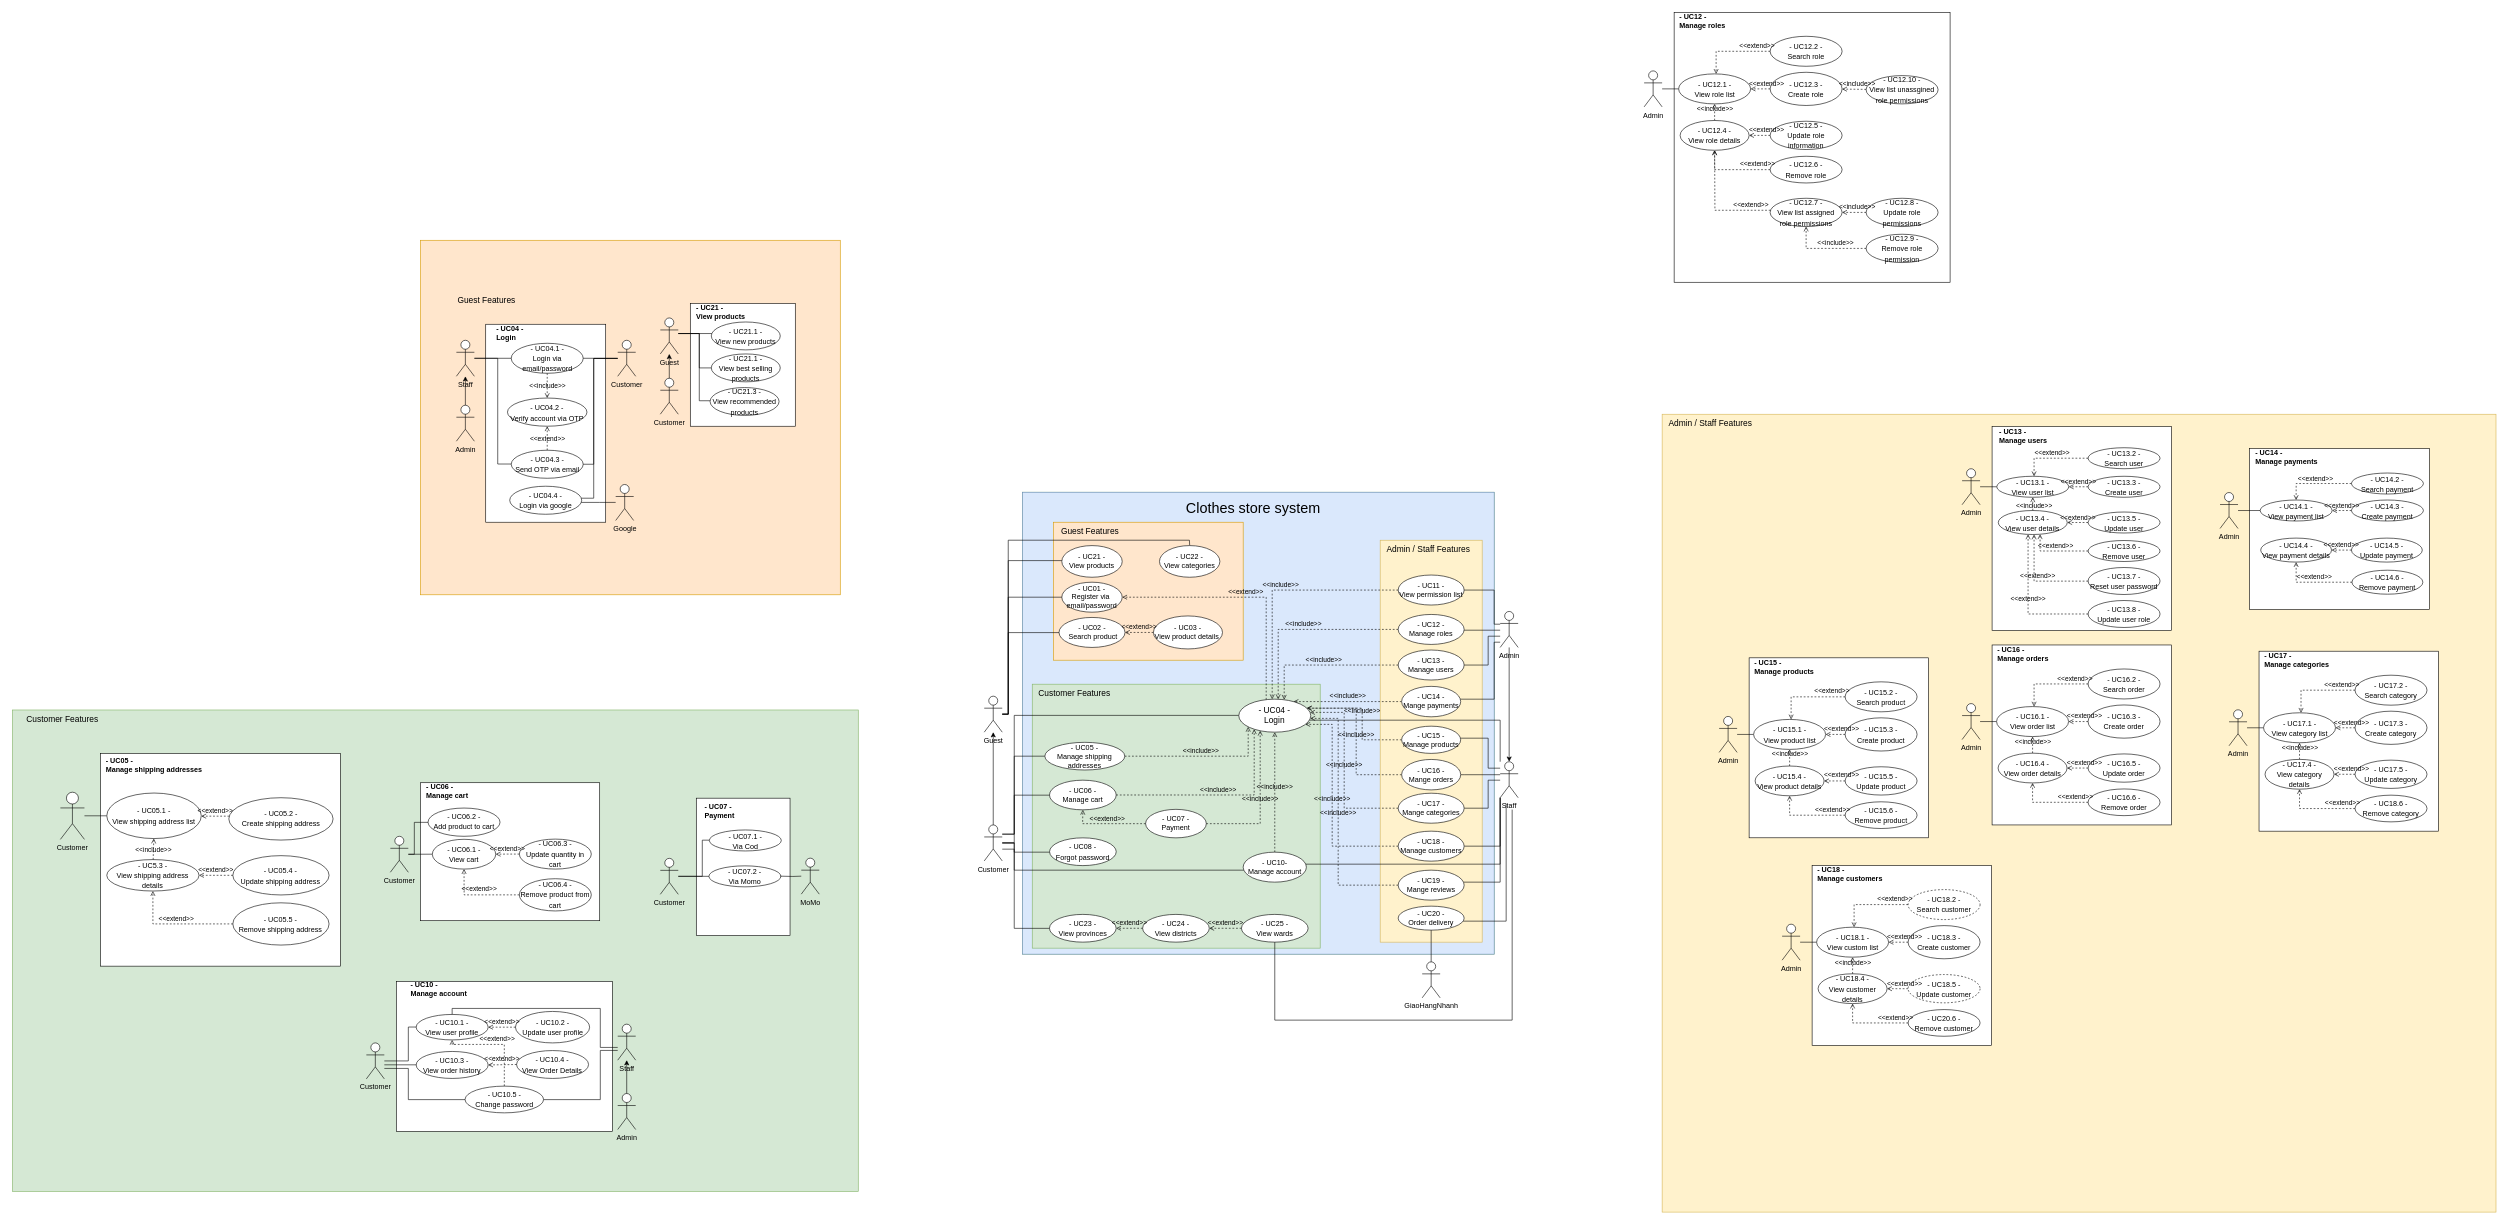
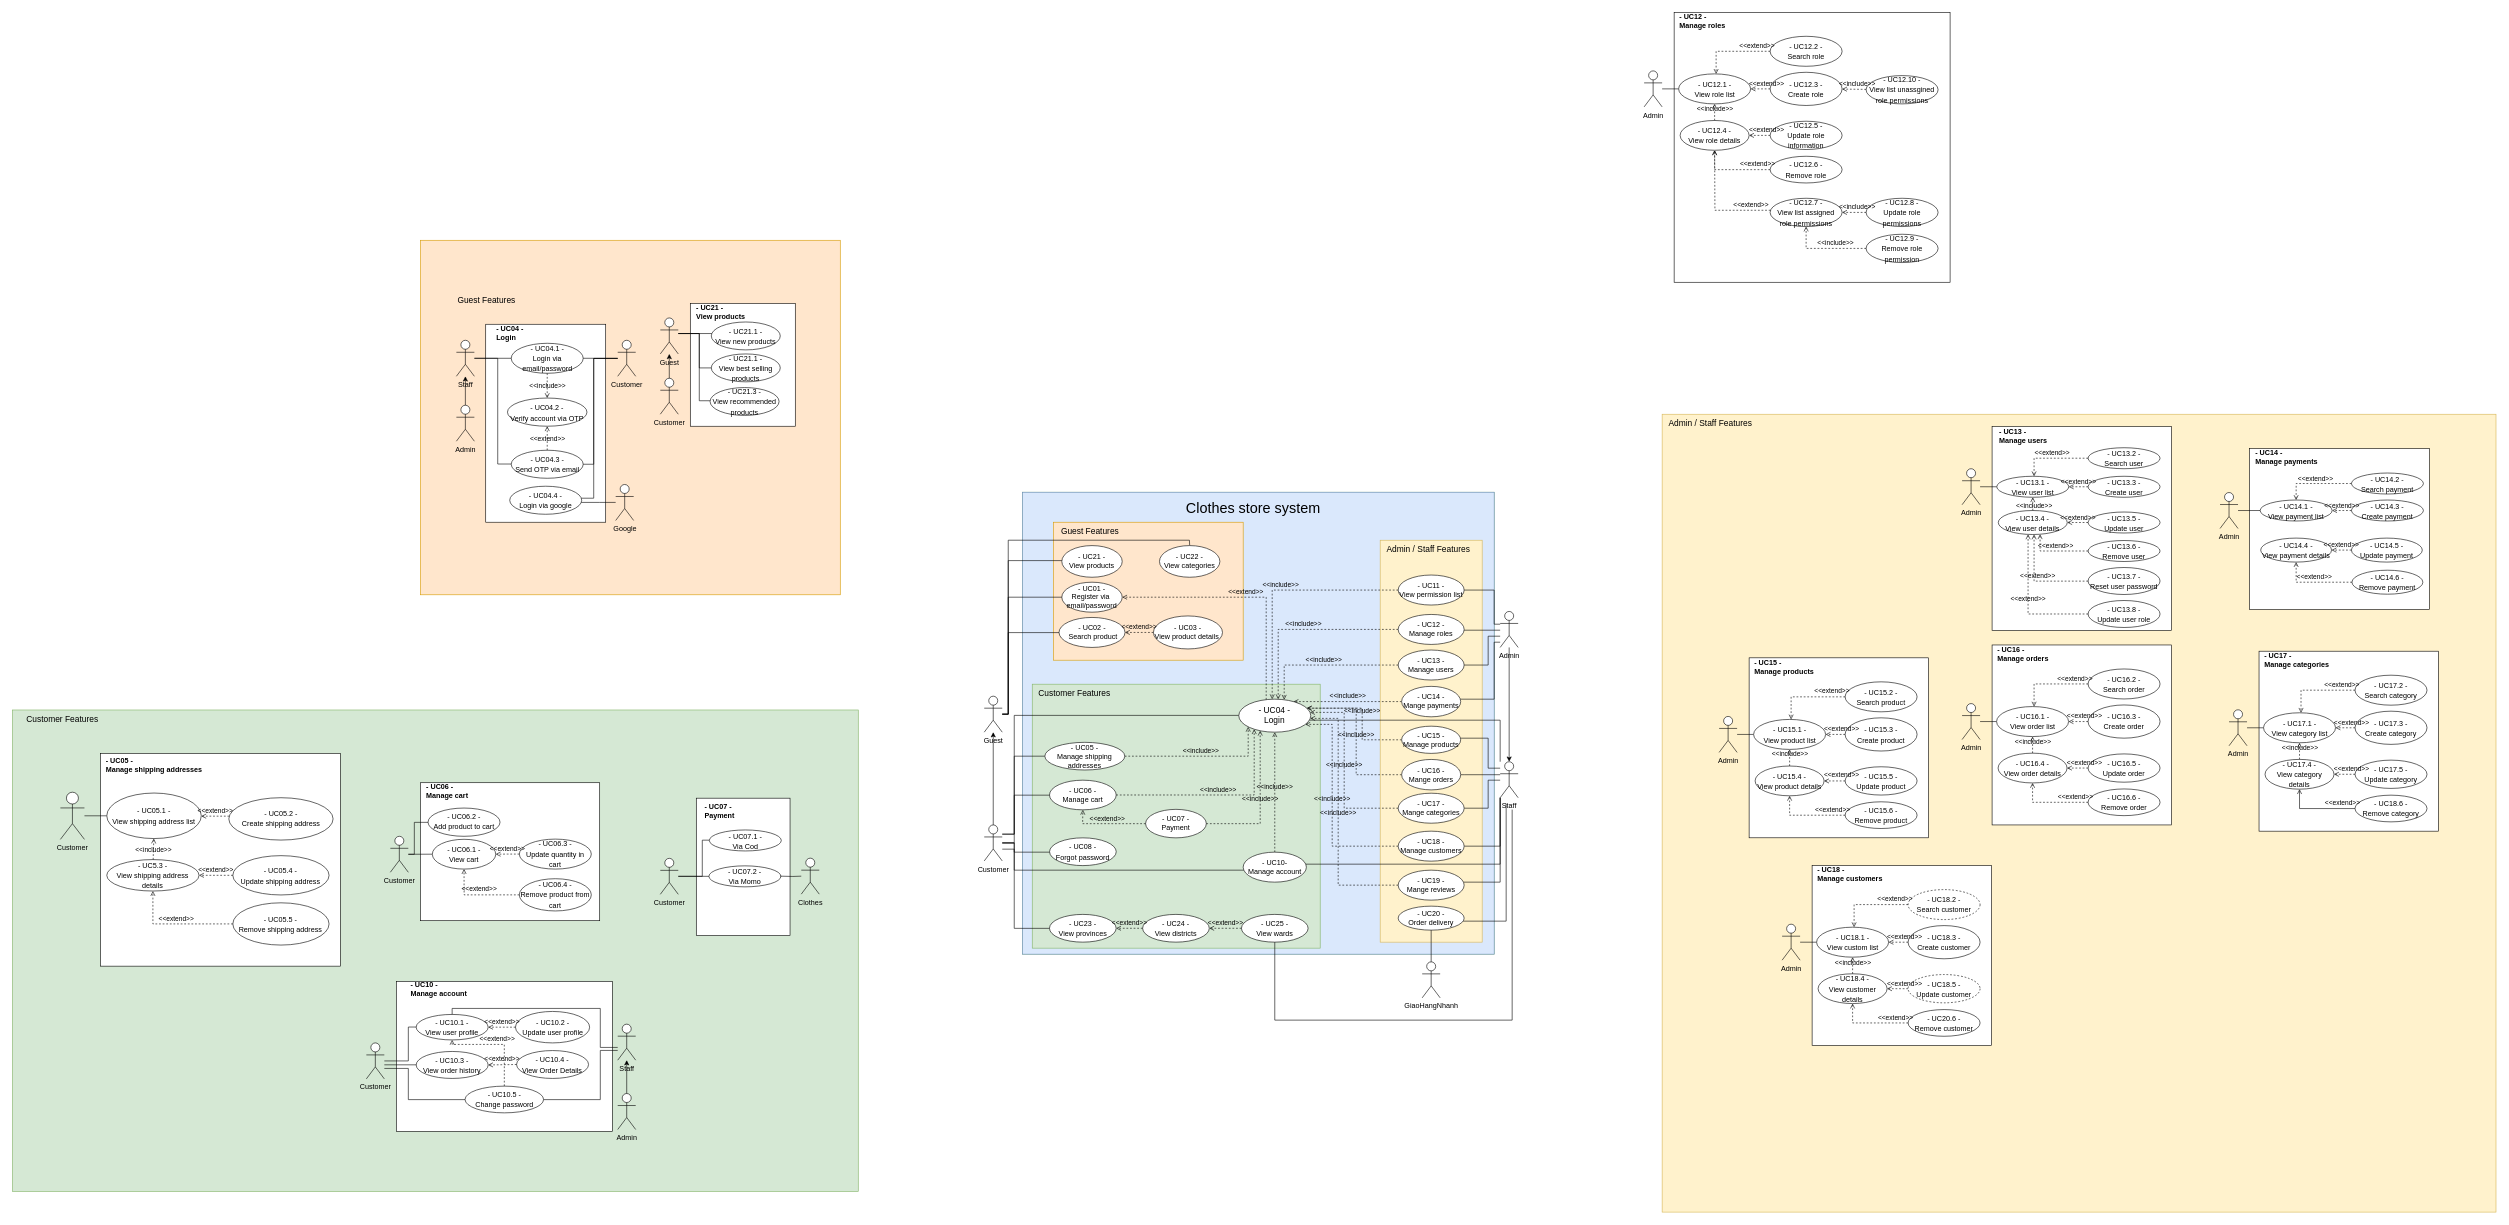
- <mxCell id="156" value="&amp;lt;&amp;lt;extend&amp;gt;&amp;gt;" style="html=1;verticalAlign=bottom;labelBackgroundColor=none;endArrow=open;endFill=0;dashed=1;rounded=0;movable=1;resizable=1;rotatable=1;deletable=1;editable=1;locked=0;connectable=1;edgeStyle=orthogonalEdgeStyle;" parent="141" source="155" target="152" edge="1"><mxGeometry x="-0.656" width="160" relative="1" as="geometry"><mxPoint x="220" y="215" as="sourcePoint" /><mxPoint x="185" y="215" as="targetPoint" /><mxPoint as="offset" /></mxGeometry></mxCell>
+ <mxCell id="156" value="&amp;lt;&amp;lt;extend&amp;gt;&amp;gt;" style="html=1;verticalAlign=bottom;labelBackgroundColor=none;endArrow=open;endFill=0;dashed=0;rounded=0;movable=1;resizable=1;rotatable=1;deletable=1;editable=1;locked=0;connectable=1;edgeStyle=orthogonalEdgeStyle;" parent="141" source="155" target="152" edge="1"><mxGeometry x="-0.656" width="160" relative="1" as="geometry"><mxPoint x="220" y="215" as="sourcePoint" /><mxPoint x="185" y="215" as="targetPoint" /><mxPoint as="offset" /></mxGeometry></mxCell>
- <mxCell id="68" value="MoMo" style="shape=umlActor;verticalLabelPosition=bottom;verticalAlign=top;html=1;outlineConnect=0;" parent="58" vertex="1"><mxGeometry x="235" y="100.0" width="30" height="60" as="geometry" /></mxCell>
+ <mxCell id="68" value="Clothes" style="shape=umlActor;verticalLabelPosition=bottom;verticalAlign=top;html=1;outlineConnect=0;" parent="58" vertex="1"><mxGeometry x="235" y="100.0" width="30" height="60" as="geometry" /></mxCell>
